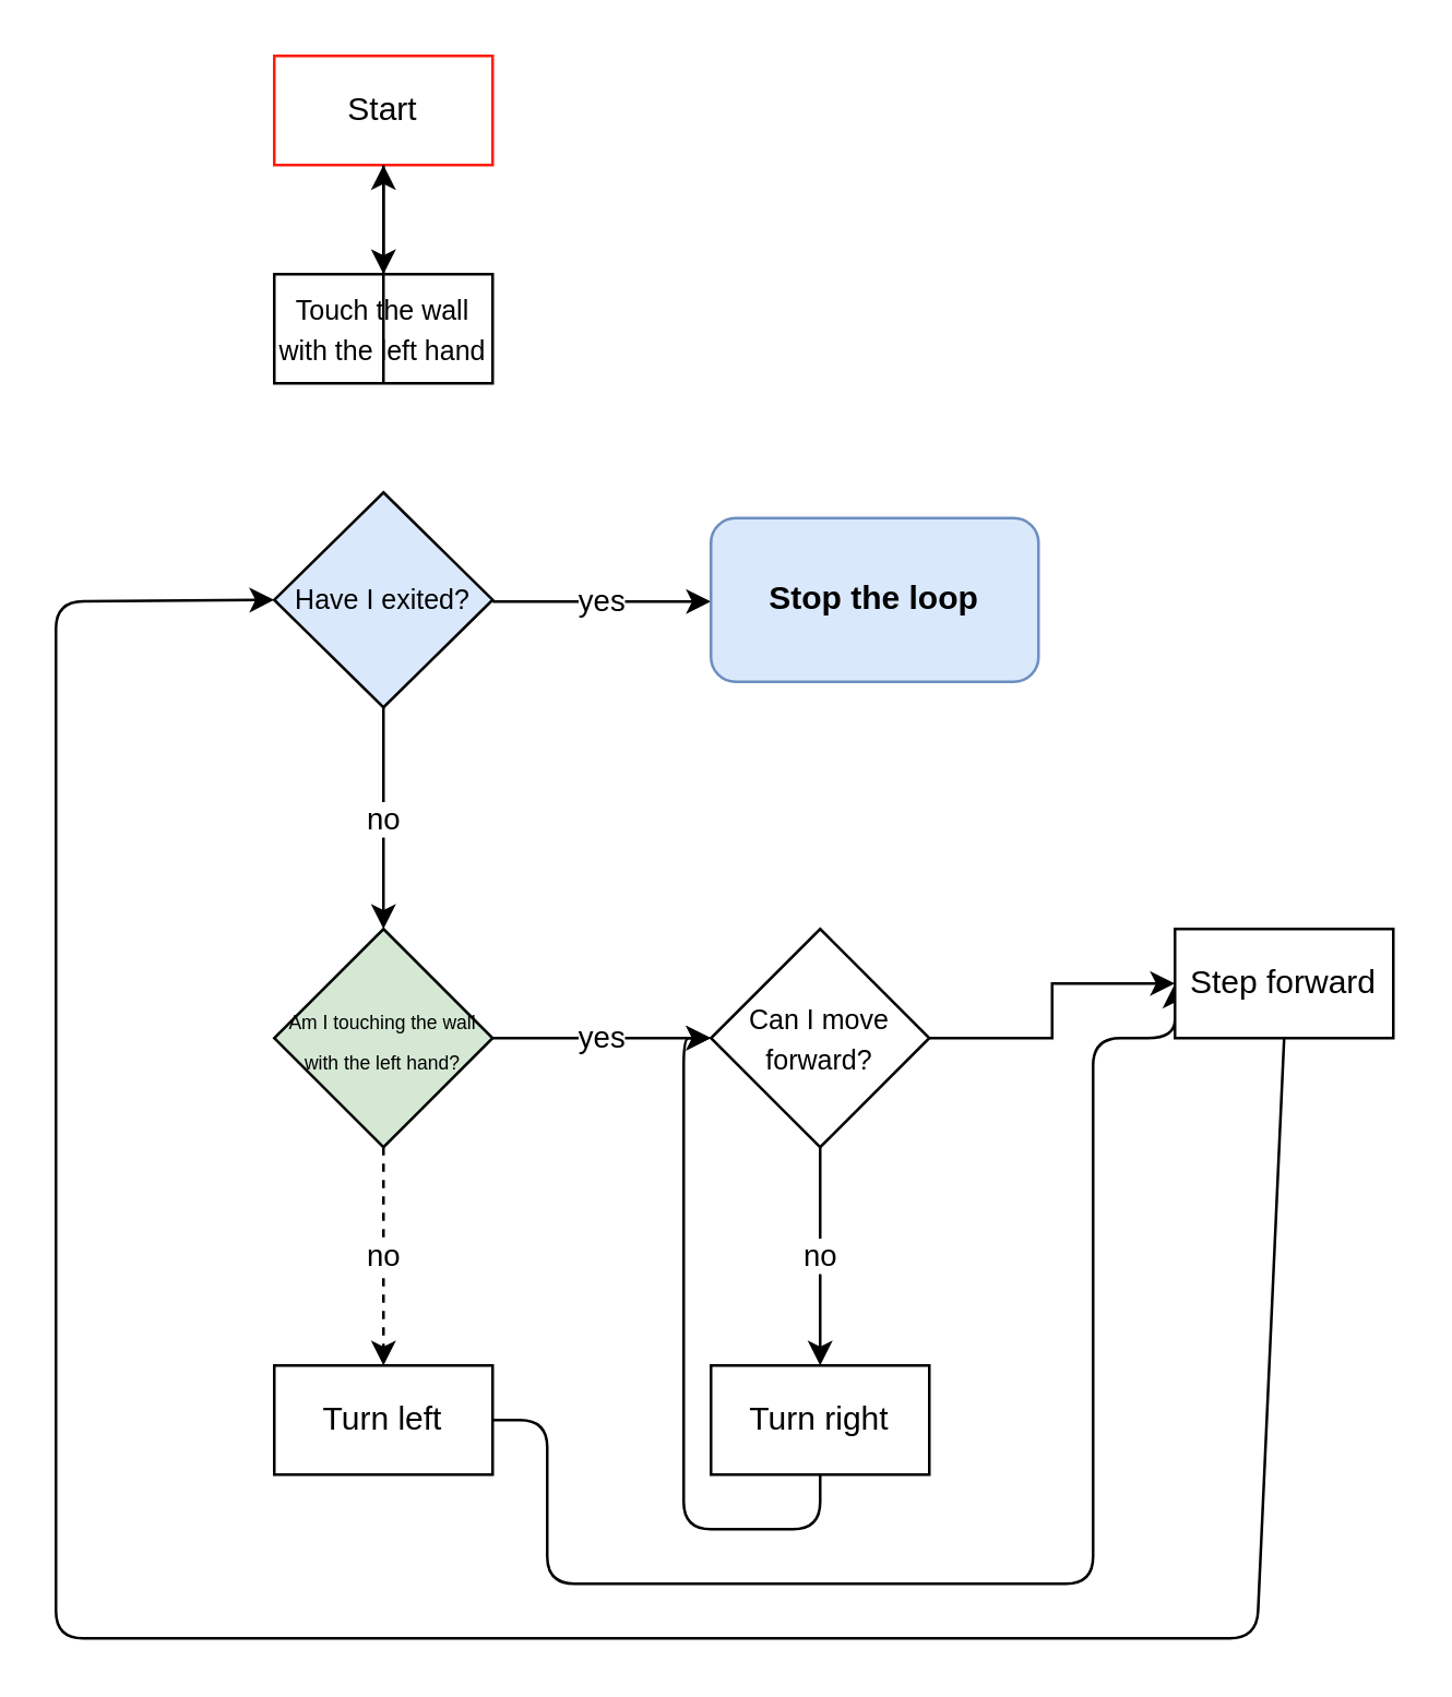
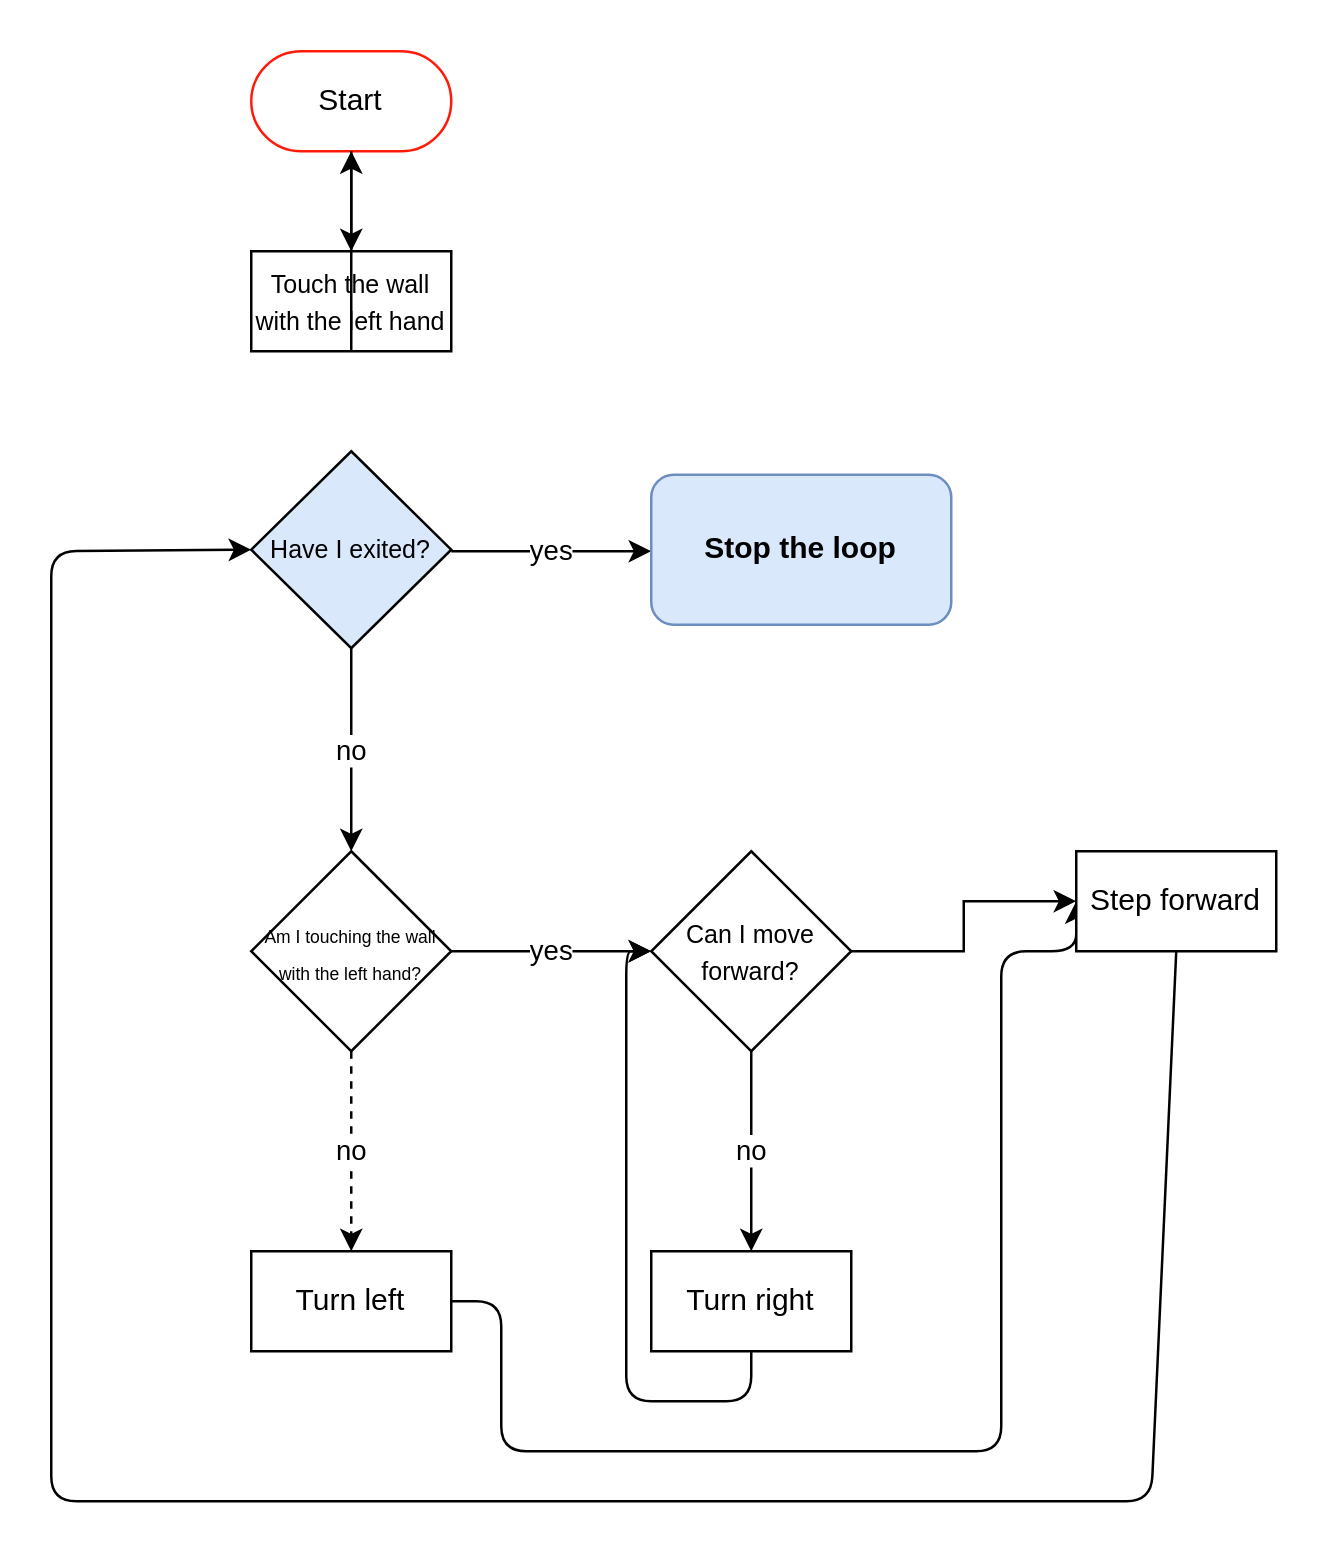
- <mxCell id="2" value="Start" style="whiteSpace=wrap;html=1;arcSize=50;strokeColor=#FF1B0A;rounded=0;" parent="1" vertex="1"><mxGeometry x="100" y="20" width="80" height="40" as="geometry" /></mxCell>
+ <mxCell id="2" value="Start" style="rounded=1;whiteSpace=wrap;html=1;arcSize=50;strokeColor=#FF1B0A;" parent="1" vertex="1"><mxGeometry x="100" y="20" width="80" height="40" as="geometry" /></mxCell>
- <mxCell id="11" value="&lt;div style=&quot;&quot;&gt;&lt;span style=&quot;background-color: initial;&quot;&gt;&lt;font style=&quot;font-size: 7px;&quot;&gt;Am I touching the wall with the left hand?&lt;/font&gt;&lt;/span&gt;&lt;/div&gt;" style="rhombus;whiteSpace=wrap;html=1;align=center;fillColor=#d5e8d4;" parent="1" vertex="1"><mxGeometry x="100" y="340" width="80" height="80" as="geometry" /></mxCell>
+ <mxCell id="11" value="&lt;div style=&quot;&quot;&gt;&lt;span style=&quot;background-color: initial;&quot;&gt;&lt;font style=&quot;font-size: 7px;&quot;&gt;Am I touching the wall with the left hand?&lt;/font&gt;&lt;/span&gt;&lt;/div&gt;" style="rhombus;whiteSpace=wrap;html=1;align=center;" parent="1" vertex="1"><mxGeometry x="100" y="340" width="80" height="80" as="geometry" /></mxCell>
